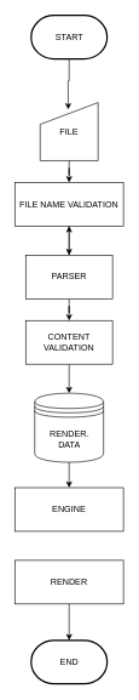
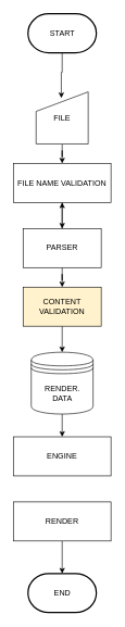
- <mxCell id="8" value="CONTENT VALIDATION" style="rounded=0;whiteSpace=wrap;html=1;" parent="1" vertex="1"><mxGeometry x="35" y="440" width="120" height="60" as="geometry" /></mxCell>
+ <mxCell id="8" value="CONTENT VALIDATION" style="rounded=0;whiteSpace=wrap;html=1;fillColor=#fff2cc;" parent="1" vertex="1"><mxGeometry x="35" y="440" width="120" height="60" as="geometry" /></mxCell>
